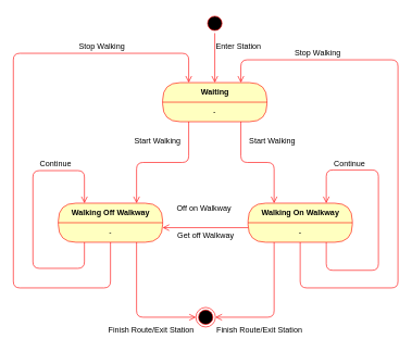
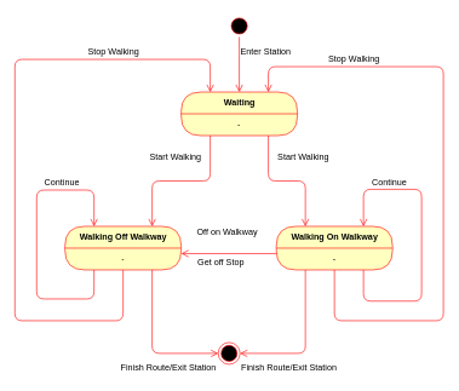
- <mxCell id="21" value="Get off Walkway" style="text;html=1;resizable=0;points=[];autosize=1;align=left;verticalAlign=top;spacingTop=-4;" vertex="1" parent="1"><mxGeometry x="270" y="351" width="100" height="20" as="geometry" /></mxCell>
+ <mxCell id="21" value="Get off Stop" style="text;html=1;resizable=0;points=[];autosize=1;align=left;verticalAlign=top;spacingTop=-4;" vertex="1" parent="1"><mxGeometry x="270" y="351" width="100" height="20" as="geometry" /></mxCell>
